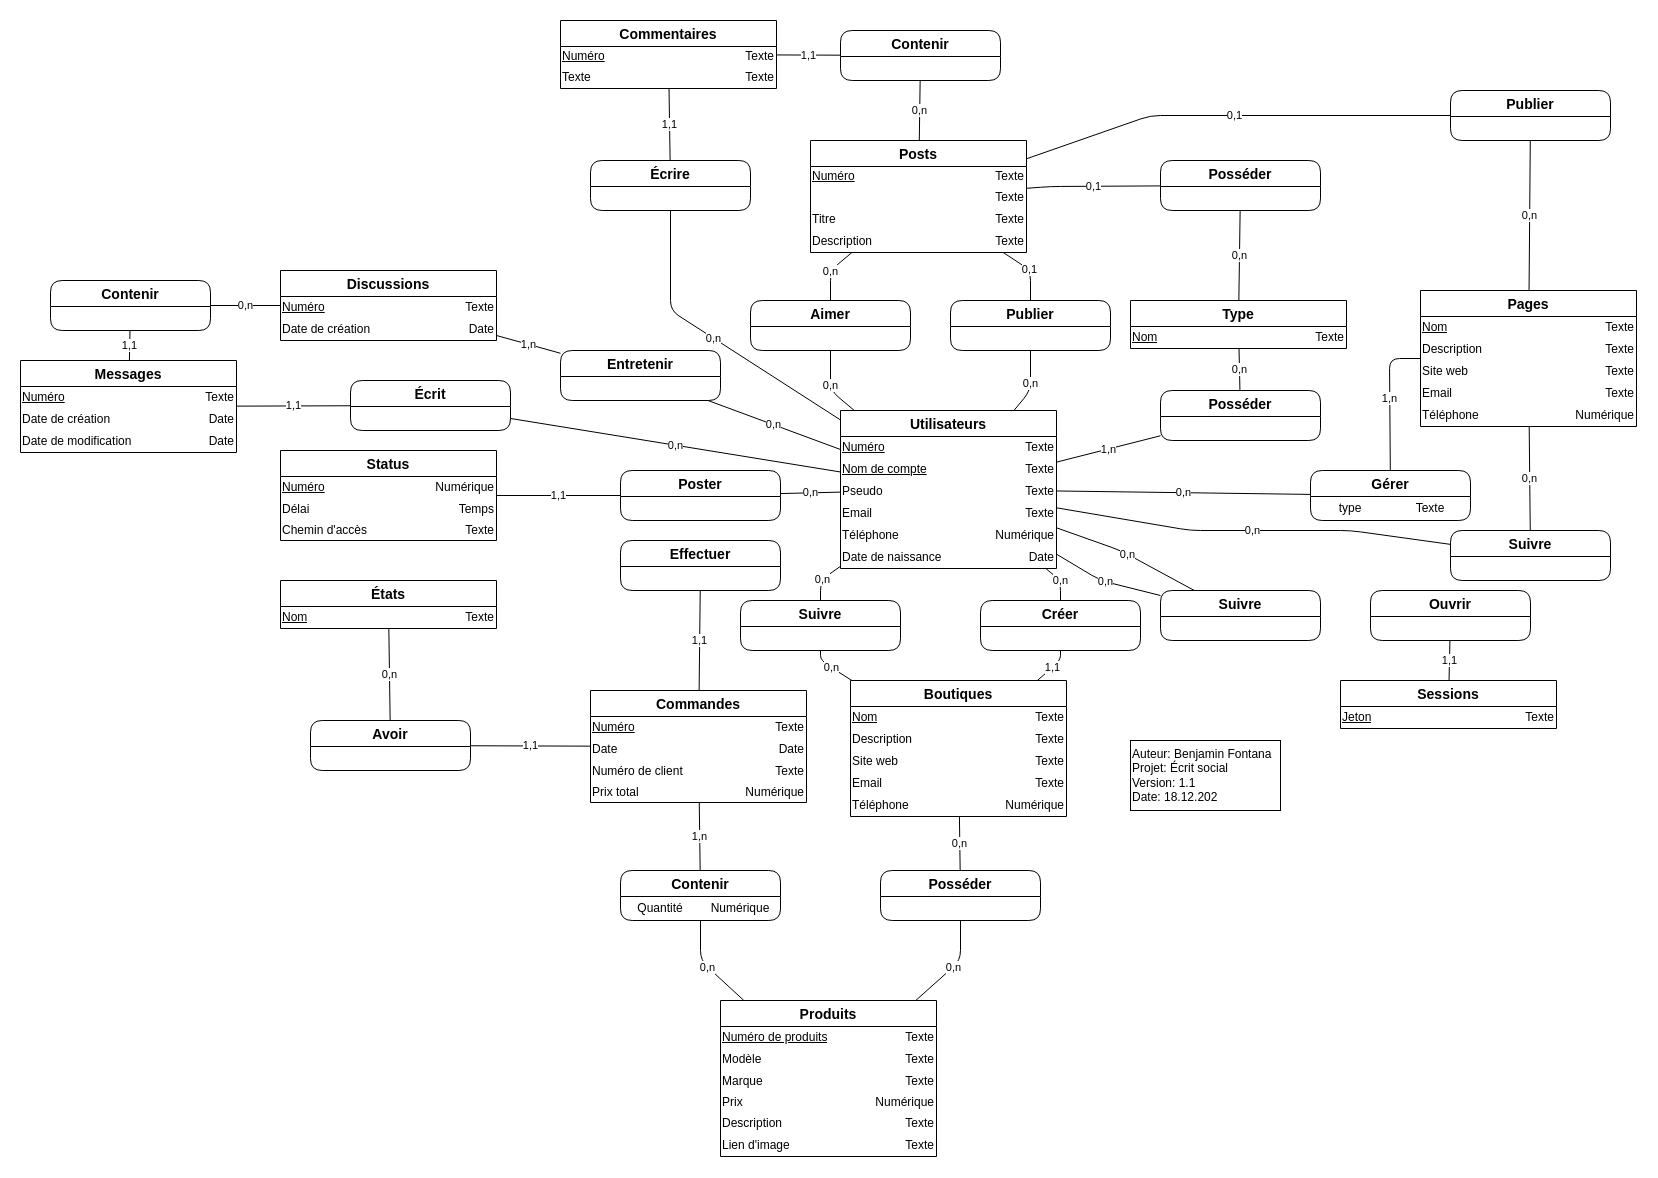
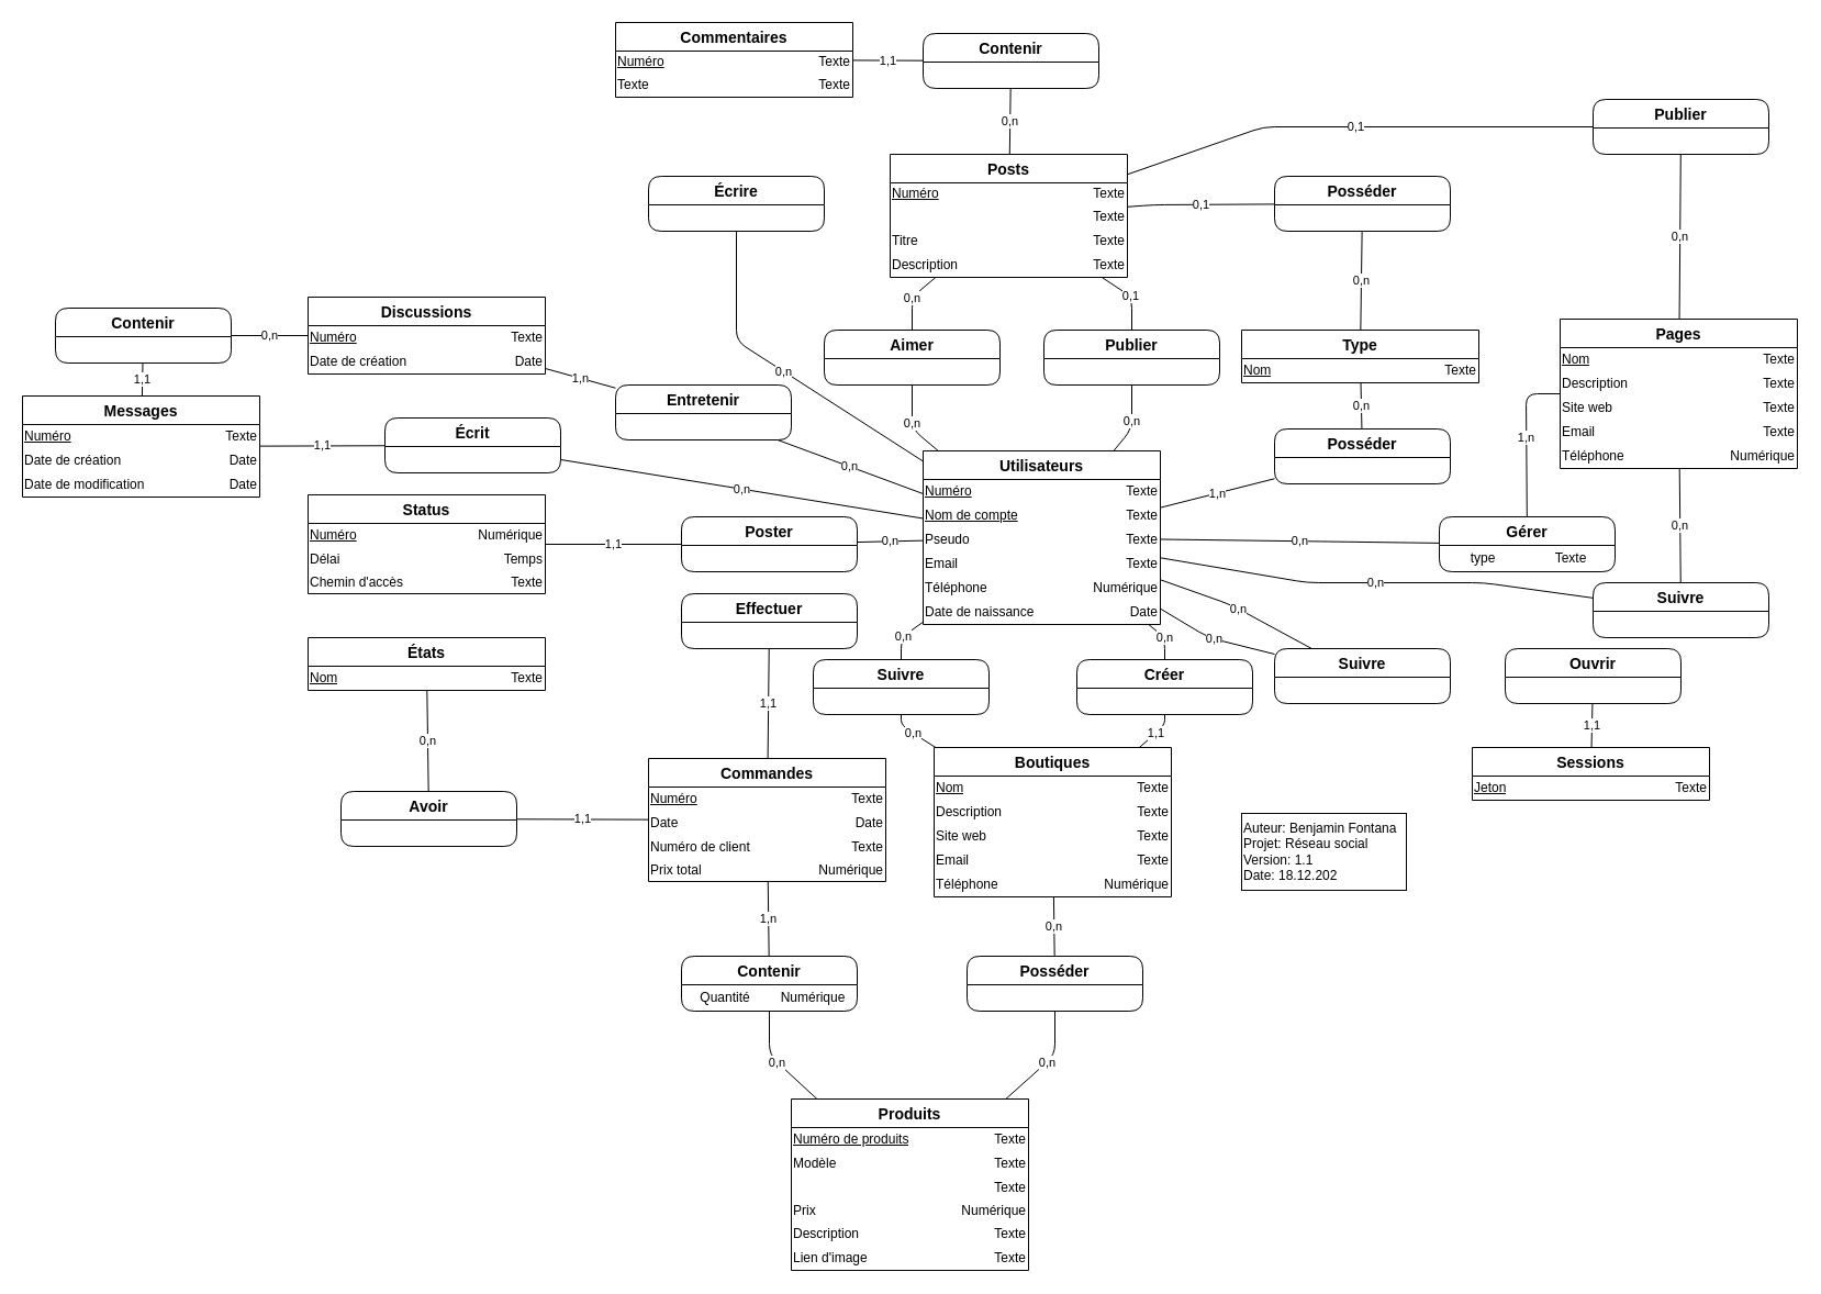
- <mxCell id="255" value="1,1" style="endArrow=none;html=1;" parent="1" source="250" target="120" edge="1"><mxGeometry width="50" height="50" relative="1" as="geometry"><mxPoint x="450" y="180" as="sourcePoint" /><mxPoint x="500" y="130" as="targetPoint" /></mxGeometry></mxCell>
- <mxCell id="133" value="Auteur: Benjamin Fontana&lt;br&gt;Projet: Écrit social&lt;br&gt;Version: 1.1&lt;br&gt;&lt;div&gt;&lt;span&gt;Date: 18.12.202&lt;/span&gt;&lt;/div&gt;" style="rounded=0;whiteSpace=wrap;html=1;align=left;" parent="1" vertex="1"><mxGeometry x="1130" y="740" width="150" height="70" as="geometry" /></mxCell>
+ <mxCell id="133" value="Auteur: Benjamin Fontana&lt;br&gt;Projet: Réseau social&lt;br&gt;Version: 1.1&lt;br&gt;&lt;div&gt;&lt;span&gt;Date: 18.12.202&lt;/span&gt;&lt;/div&gt;" style="rounded=0;whiteSpace=wrap;html=1;align=left;" parent="1" vertex="1"><mxGeometry x="1130" y="740" width="150" height="70" as="geometry" /></mxCell>
- <mxCell id="71" value="Marque" style="shape=partialRectangle;html=1;whiteSpace=wrap;connectable=0;fillColor=none;top=0;left=0;bottom=0;right=0;overflow=hidden;align=left;" parent="70" vertex="1"><mxGeometry width="110" height="22" as="geometry" /></mxCell>
